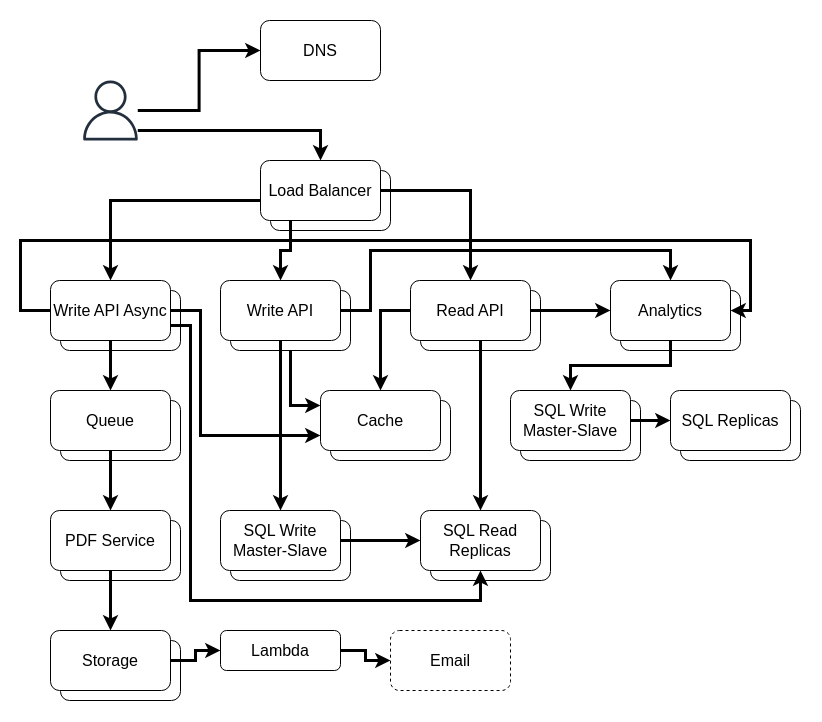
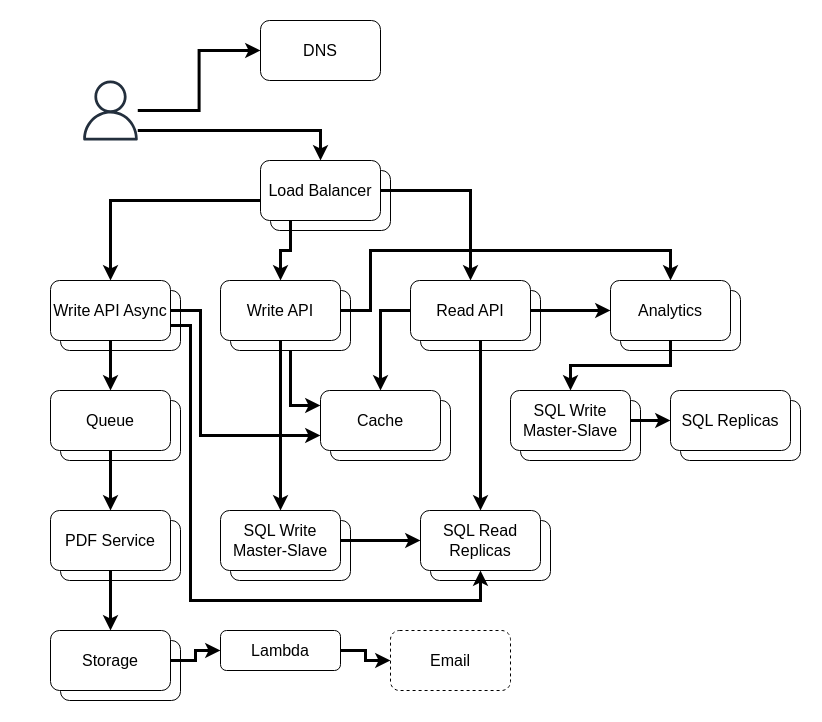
- <mxCell id="33" style="edgeStyle=orthogonalEdgeStyle;rounded=0;orthogonalLoop=1;jettySize=auto;html=1;fontSize=16;strokeWidth=3;entryX=1;entryY=0.5;entryDx=0;entryDy=0;" parent="1" source="35" target="47" edge="1"><mxGeometry relative="1" as="geometry"><mxPoint x="740" y="310" as="targetPoint" /><Array as="points"><mxPoint x="20" y="310" /><mxPoint x="20" y="240" /><mxPoint x="750" y="240" /><mxPoint x="750" y="310" /></Array></mxGeometry></mxCell>
